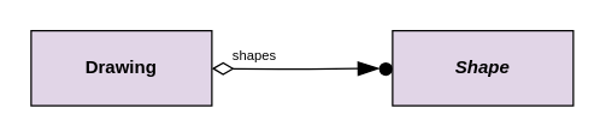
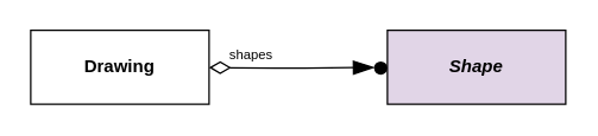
- <mxCell id="2" value="&lt;p style=&quot;margin: 0px ; margin-top: 4px ; text-align: center&quot;&gt;&lt;br&gt;&lt;b&gt;Drawing&lt;/b&gt;&lt;/p&gt;" style="verticalAlign=top;align=left;overflow=fill;fontSize=12;fontFamily=Helvetica;html=1;fillColor=#e1d5e7;" parent="1" vertex="1"><mxGeometry x="20" y="20" width="120" height="50" as="geometry" /></mxCell>
+ <mxCell id="2" value="&lt;p style=&quot;margin: 0px ; margin-top: 4px ; text-align: center&quot;&gt;&lt;br&gt;&lt;b&gt;Drawing&lt;/b&gt;&lt;/p&gt;" style="verticalAlign=top;align=left;overflow=fill;fontSize=12;fontFamily=Helvetica;html=1;" parent="1" vertex="1"><mxGeometry x="20" y="20" width="120" height="50" as="geometry" /></mxCell>
